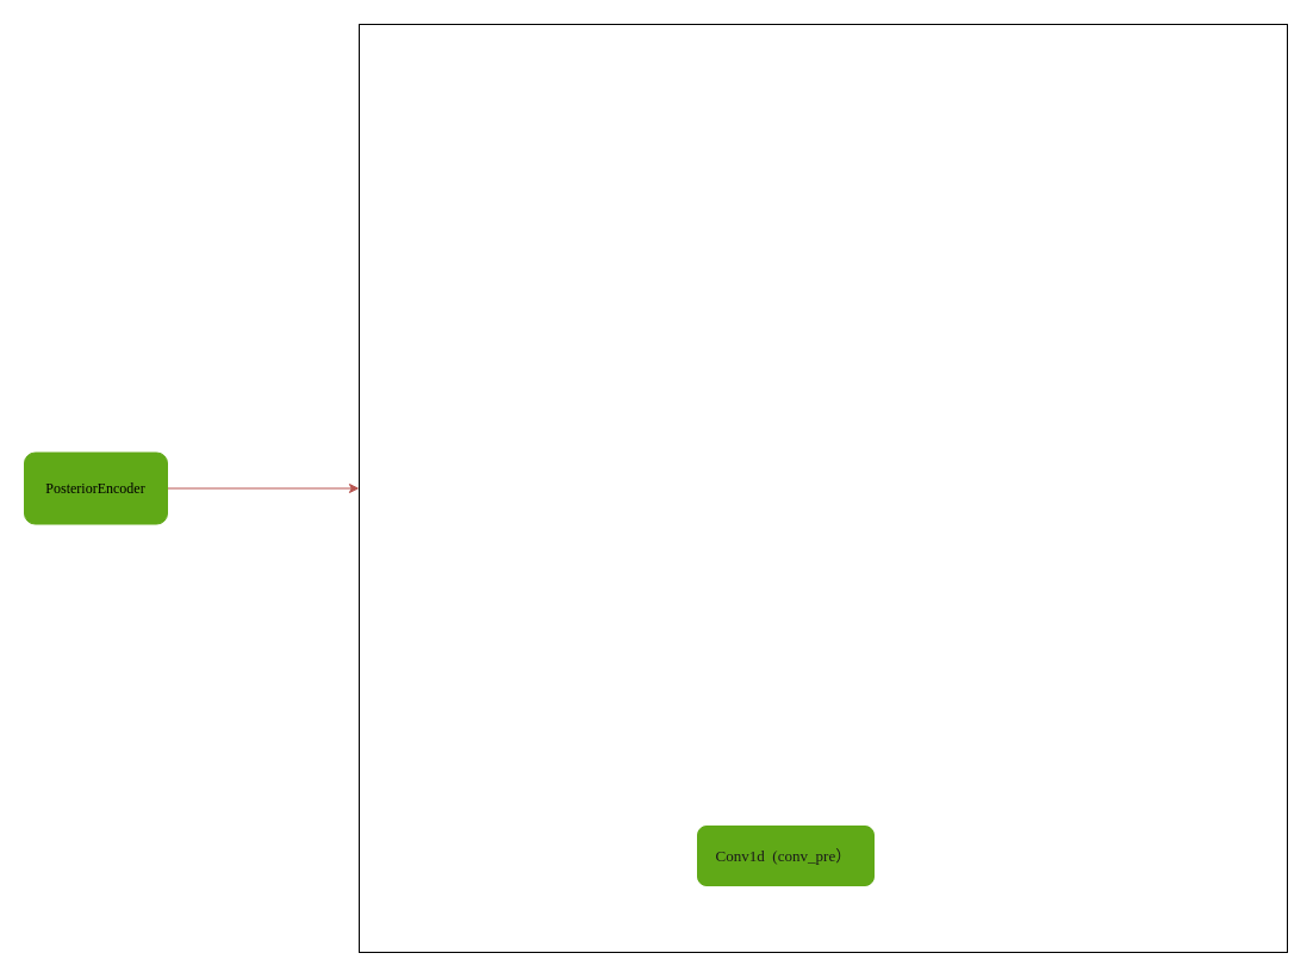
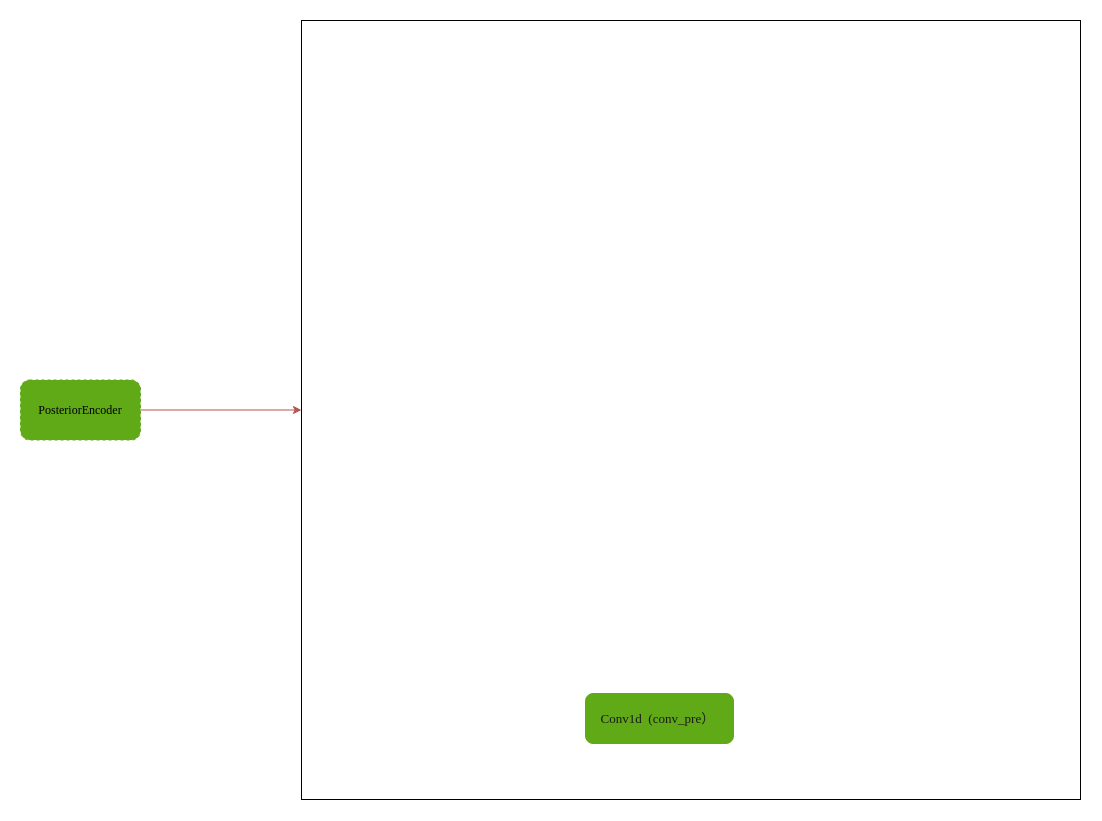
- <mxCell id="3" value="PosteriorEncoder" style="rounded=1;whiteSpace=wrap;html=1;fillColor=#60A917;fontFamily=Comic Sans MS;strokeColor=#60A917;gradientColor=none;" vertex="1" parent="1"><mxGeometry x="20" y="379.5" width="120" height="60" as="geometry" /></mxCell>
+ <mxCell id="3" value="PosteriorEncoder" style="rounded=1;whiteSpace=wrap;html=1;fillColor=#60A917;fontFamily=Comic Sans MS;strokeColor=#60A917;gradientColor=none;dashed=1;" vertex="1" parent="1"><mxGeometry x="20" y="379.5" width="120" height="60" as="geometry" /></mxCell>
